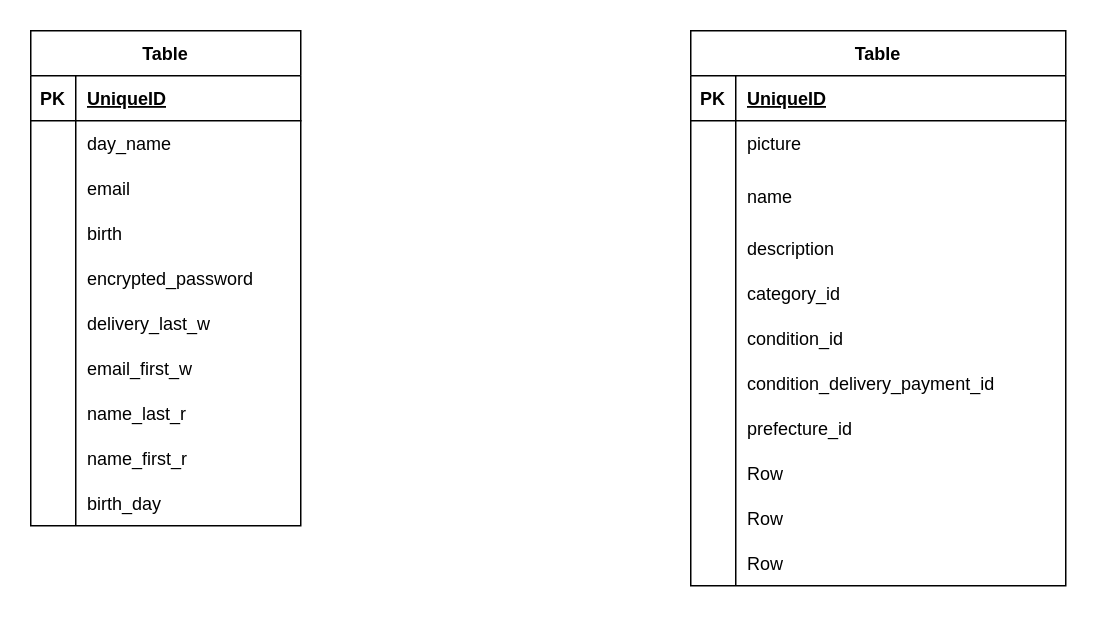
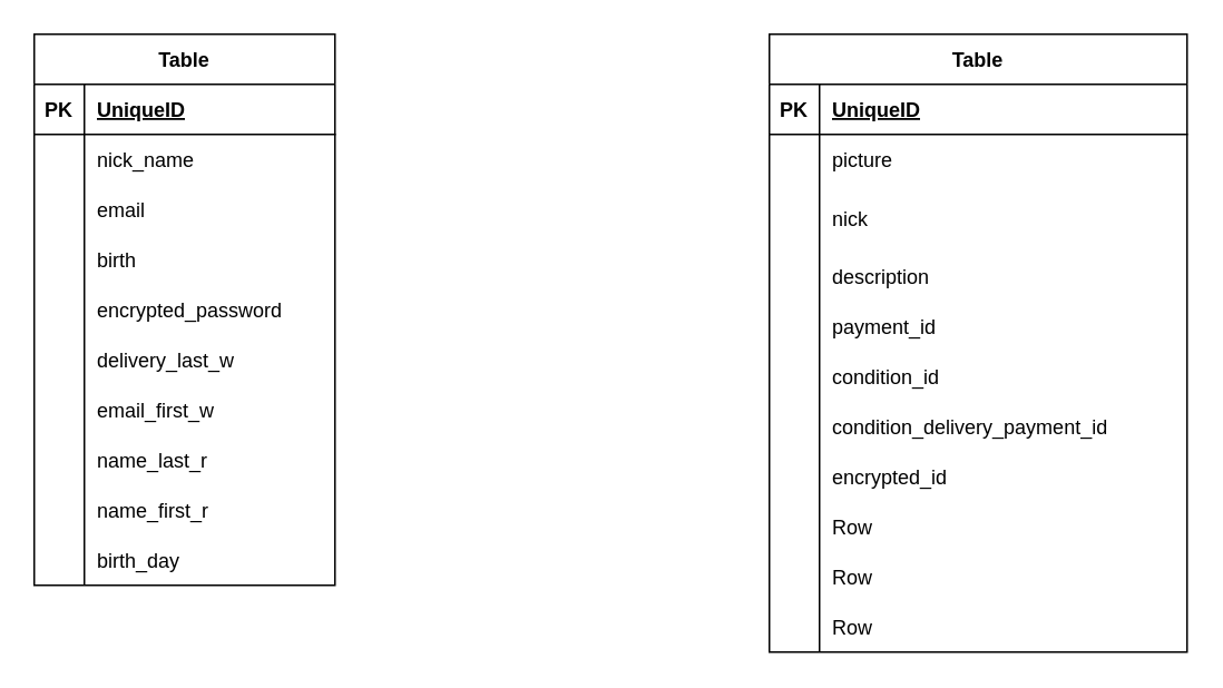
- <mxCell id="8" value="day_name" style="shape=partialRectangle;connectable=0;fillColor=none;top=0;left=0;bottom=0;right=0;align=left;spacingLeft=6;overflow=hidden;" vertex="1" parent="6"><mxGeometry x="30" width="150" height="30" as="geometry"><mxRectangle width="150" height="30" as="alternateBounds" /></mxGeometry></mxCell>
+ <mxCell id="8" value="nick_name" style="shape=partialRectangle;connectable=0;fillColor=none;top=0;left=0;bottom=0;right=0;align=left;spacingLeft=6;overflow=hidden;" vertex="1" parent="6"><mxGeometry x="30" width="150" height="30" as="geometry"><mxRectangle width="150" height="30" as="alternateBounds" /></mxGeometry></mxCell>
- <mxCell id="42" value="name" style="shape=partialRectangle;connectable=0;fillColor=none;top=0;left=0;bottom=0;right=0;align=left;spacingLeft=6;overflow=hidden;" vertex="1" parent="40"><mxGeometry x="30" width="220" height="40" as="geometry"><mxRectangle width="220" height="40" as="alternateBounds" /></mxGeometry></mxCell>
+ <mxCell id="42" value="nick" style="shape=partialRectangle;connectable=0;fillColor=none;top=0;left=0;bottom=0;right=0;align=left;spacingLeft=6;overflow=hidden;" vertex="1" parent="40"><mxGeometry x="30" width="220" height="40" as="geometry"><mxRectangle width="220" height="40" as="alternateBounds" /></mxGeometry></mxCell>
- <mxCell id="48" value="category_id" style="shape=partialRectangle;connectable=0;fillColor=none;top=0;left=0;bottom=0;right=0;align=left;spacingLeft=6;overflow=hidden;" vertex="1" parent="46"><mxGeometry x="30" width="220" height="30" as="geometry"><mxRectangle width="220" height="30" as="alternateBounds" /></mxGeometry></mxCell>
+ <mxCell id="48" value="payment_id" style="shape=partialRectangle;connectable=0;fillColor=none;top=0;left=0;bottom=0;right=0;align=left;spacingLeft=6;overflow=hidden;" vertex="1" parent="46"><mxGeometry x="30" width="220" height="30" as="geometry"><mxRectangle width="220" height="30" as="alternateBounds" /></mxGeometry></mxCell>
- <mxCell id="57" value="prefecture_id" style="shape=partialRectangle;connectable=0;fillColor=none;top=0;left=0;bottom=0;right=0;align=left;spacingLeft=6;overflow=hidden;" vertex="1" parent="55"><mxGeometry x="30" width="220" height="30" as="geometry"><mxRectangle width="220" height="30" as="alternateBounds" /></mxGeometry></mxCell>
+ <mxCell id="57" value="encrypted_id" style="shape=partialRectangle;connectable=0;fillColor=none;top=0;left=0;bottom=0;right=0;align=left;spacingLeft=6;overflow=hidden;" vertex="1" parent="55"><mxGeometry x="30" width="220" height="30" as="geometry"><mxRectangle width="220" height="30" as="alternateBounds" /></mxGeometry></mxCell>
